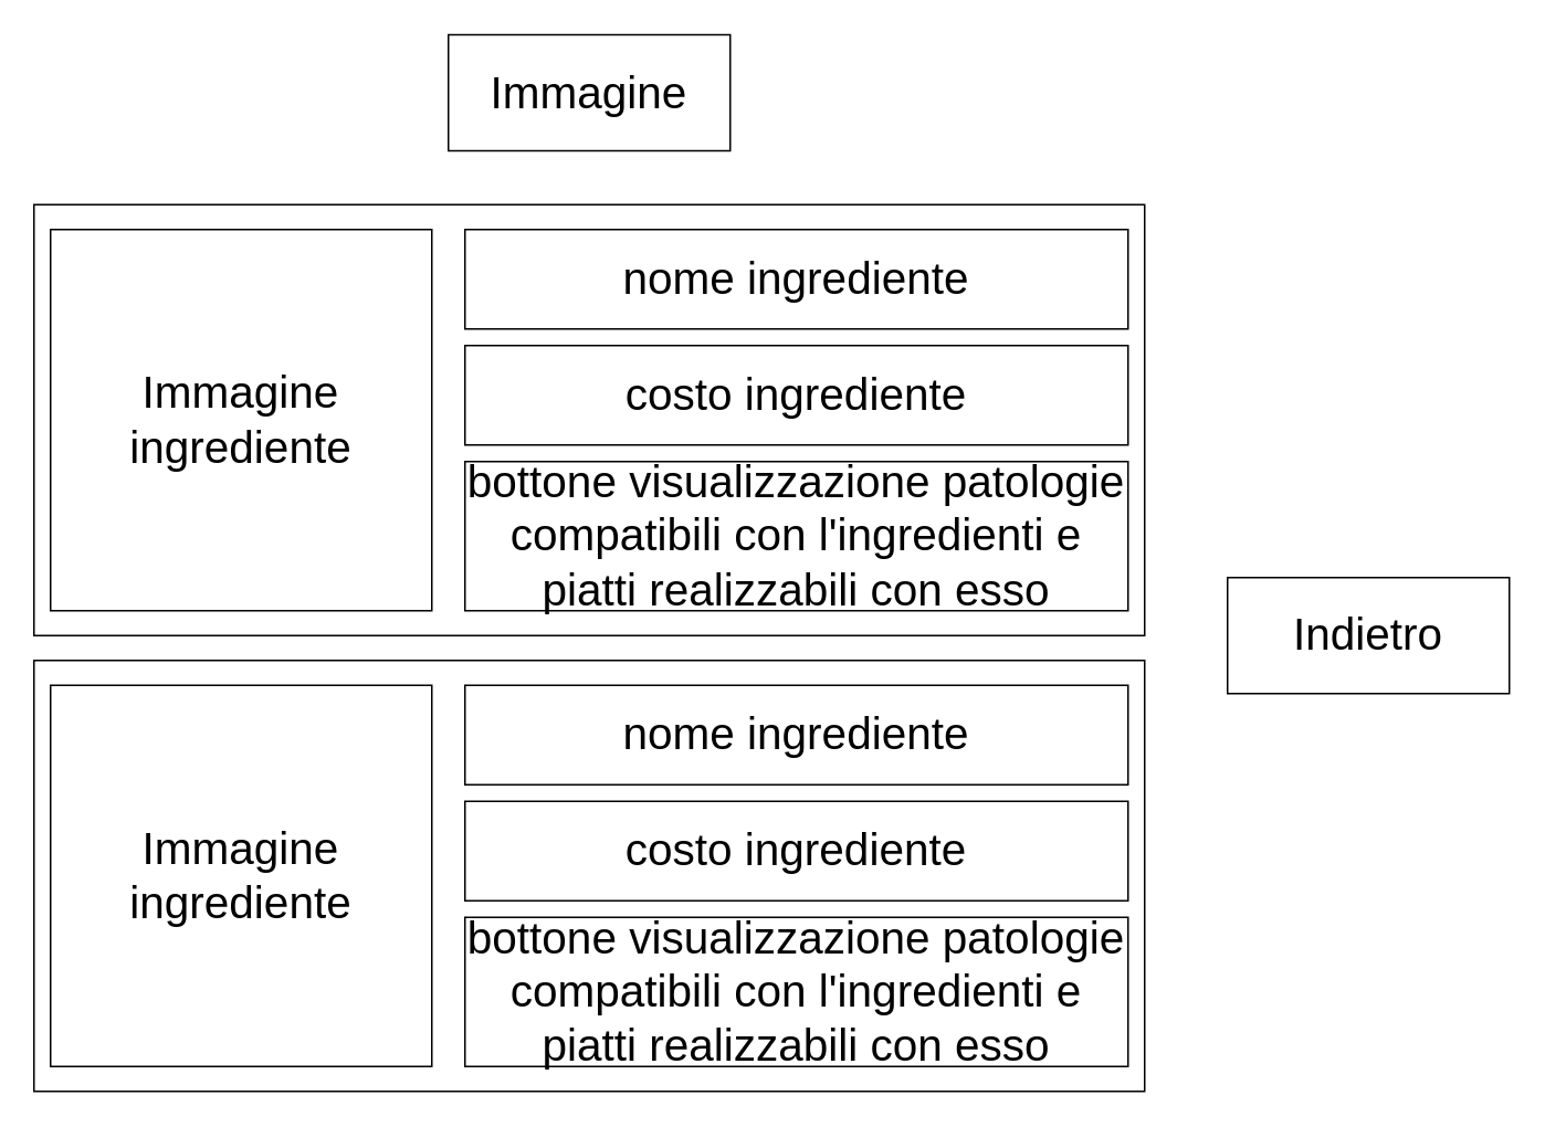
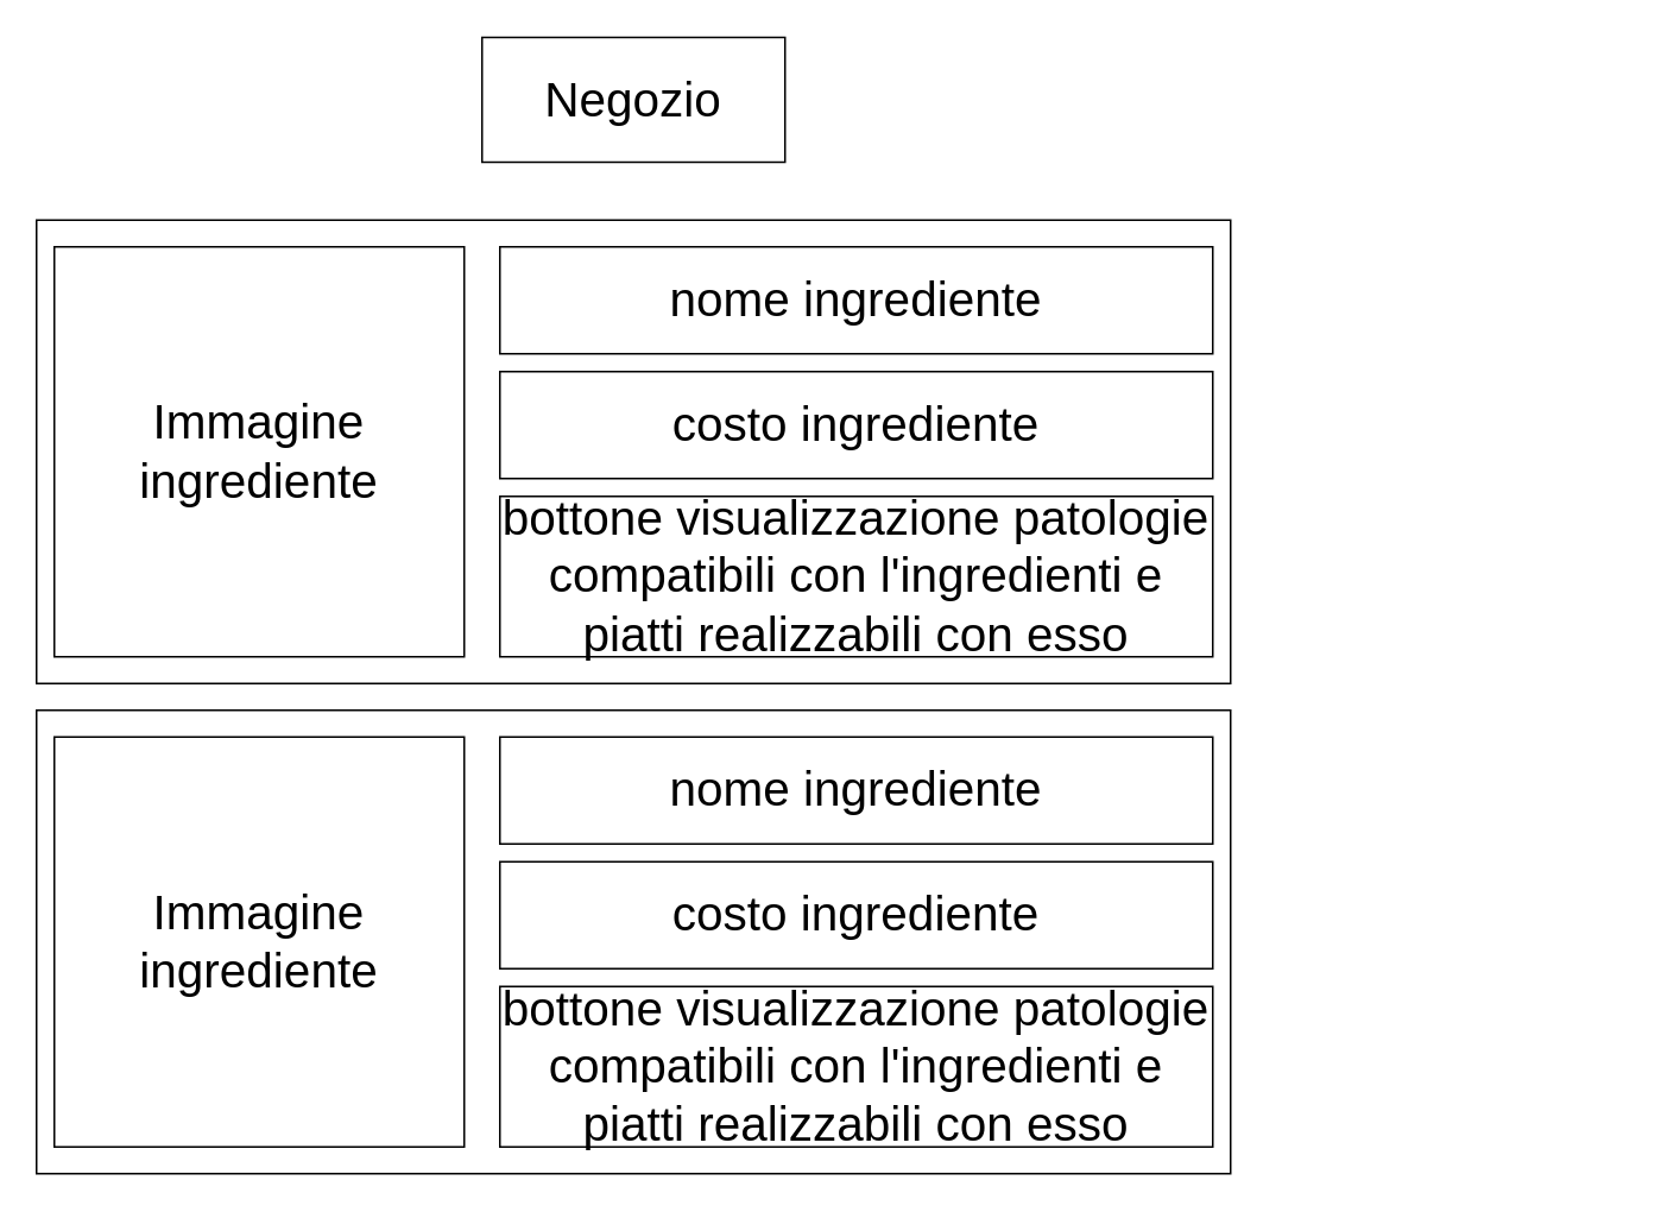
- <mxCell id="2" value="Immagine" style="rounded=0;whiteSpace=wrap;html=1;fontSize=27;" vertex="1" parent="1"><mxGeometry x="270" y="20.5" width="170" height="70" as="geometry" /></mxCell>
+ <mxCell id="2" value="Negozio" style="rounded=0;whiteSpace=wrap;html=1;fontSize=27;" vertex="1" parent="1"><mxGeometry x="270" y="20.5" width="170" height="70" as="geometry" /></mxCell>
- <mxCell id="13" value="Indietro" style="rounded=0;whiteSpace=wrap;html=1;fontSize=27;" vertex="1" parent="1"><mxGeometry x="740" y="348" width="170" height="70" as="geometry" /></mxCell>
